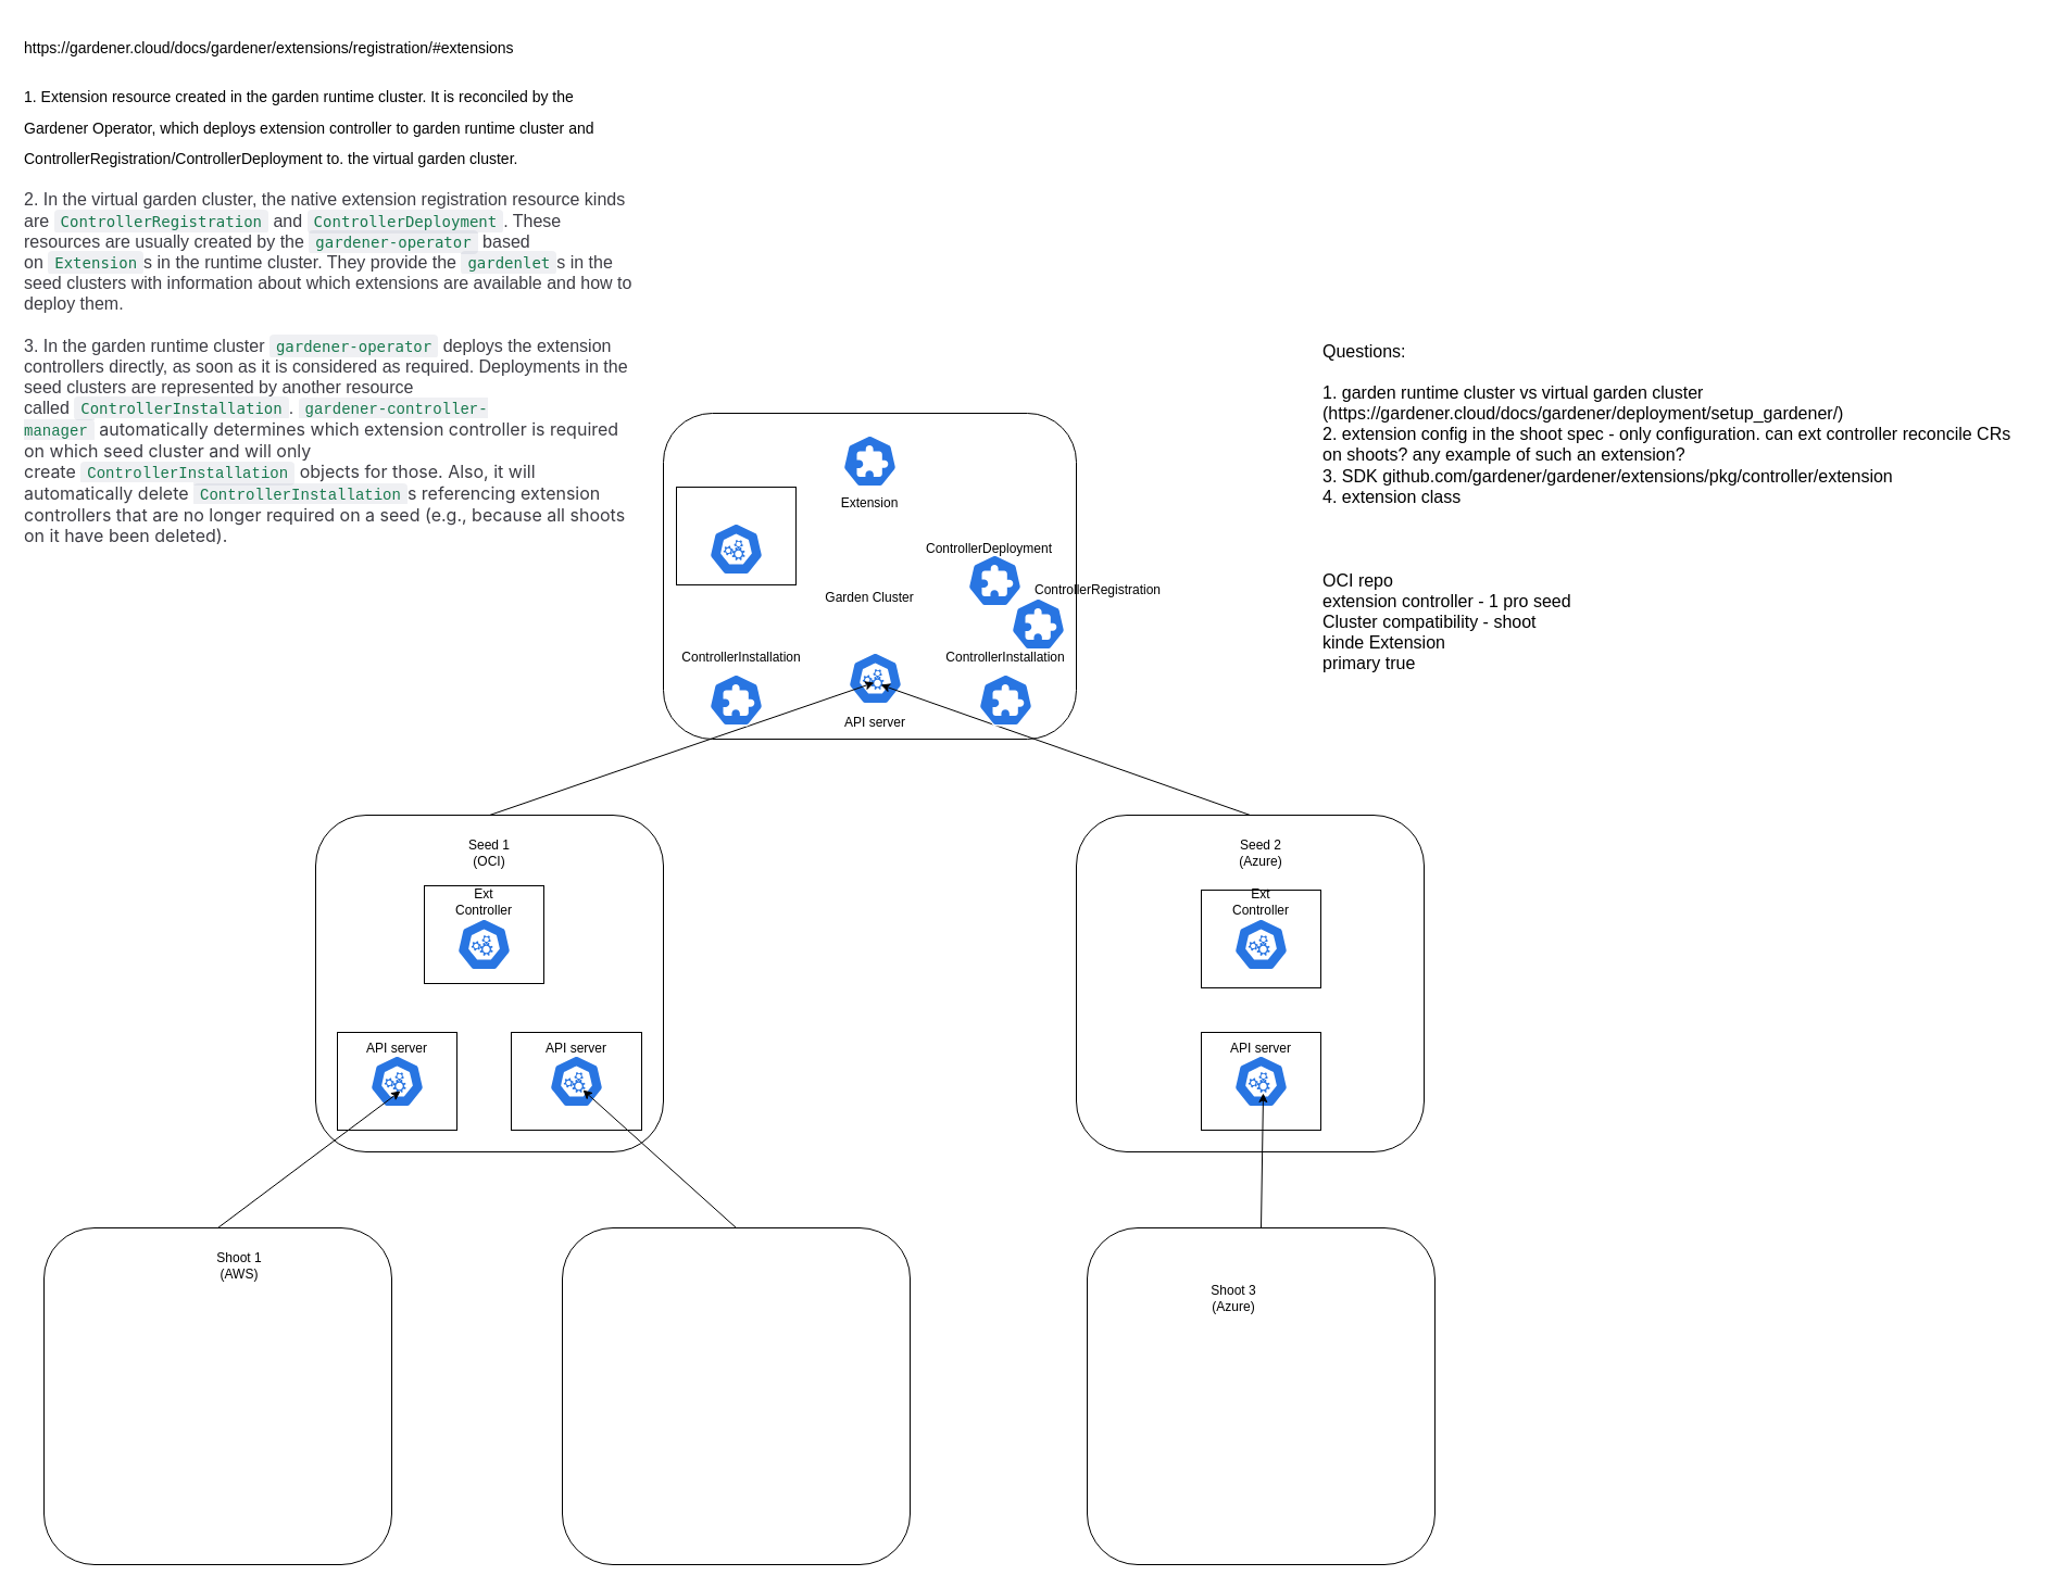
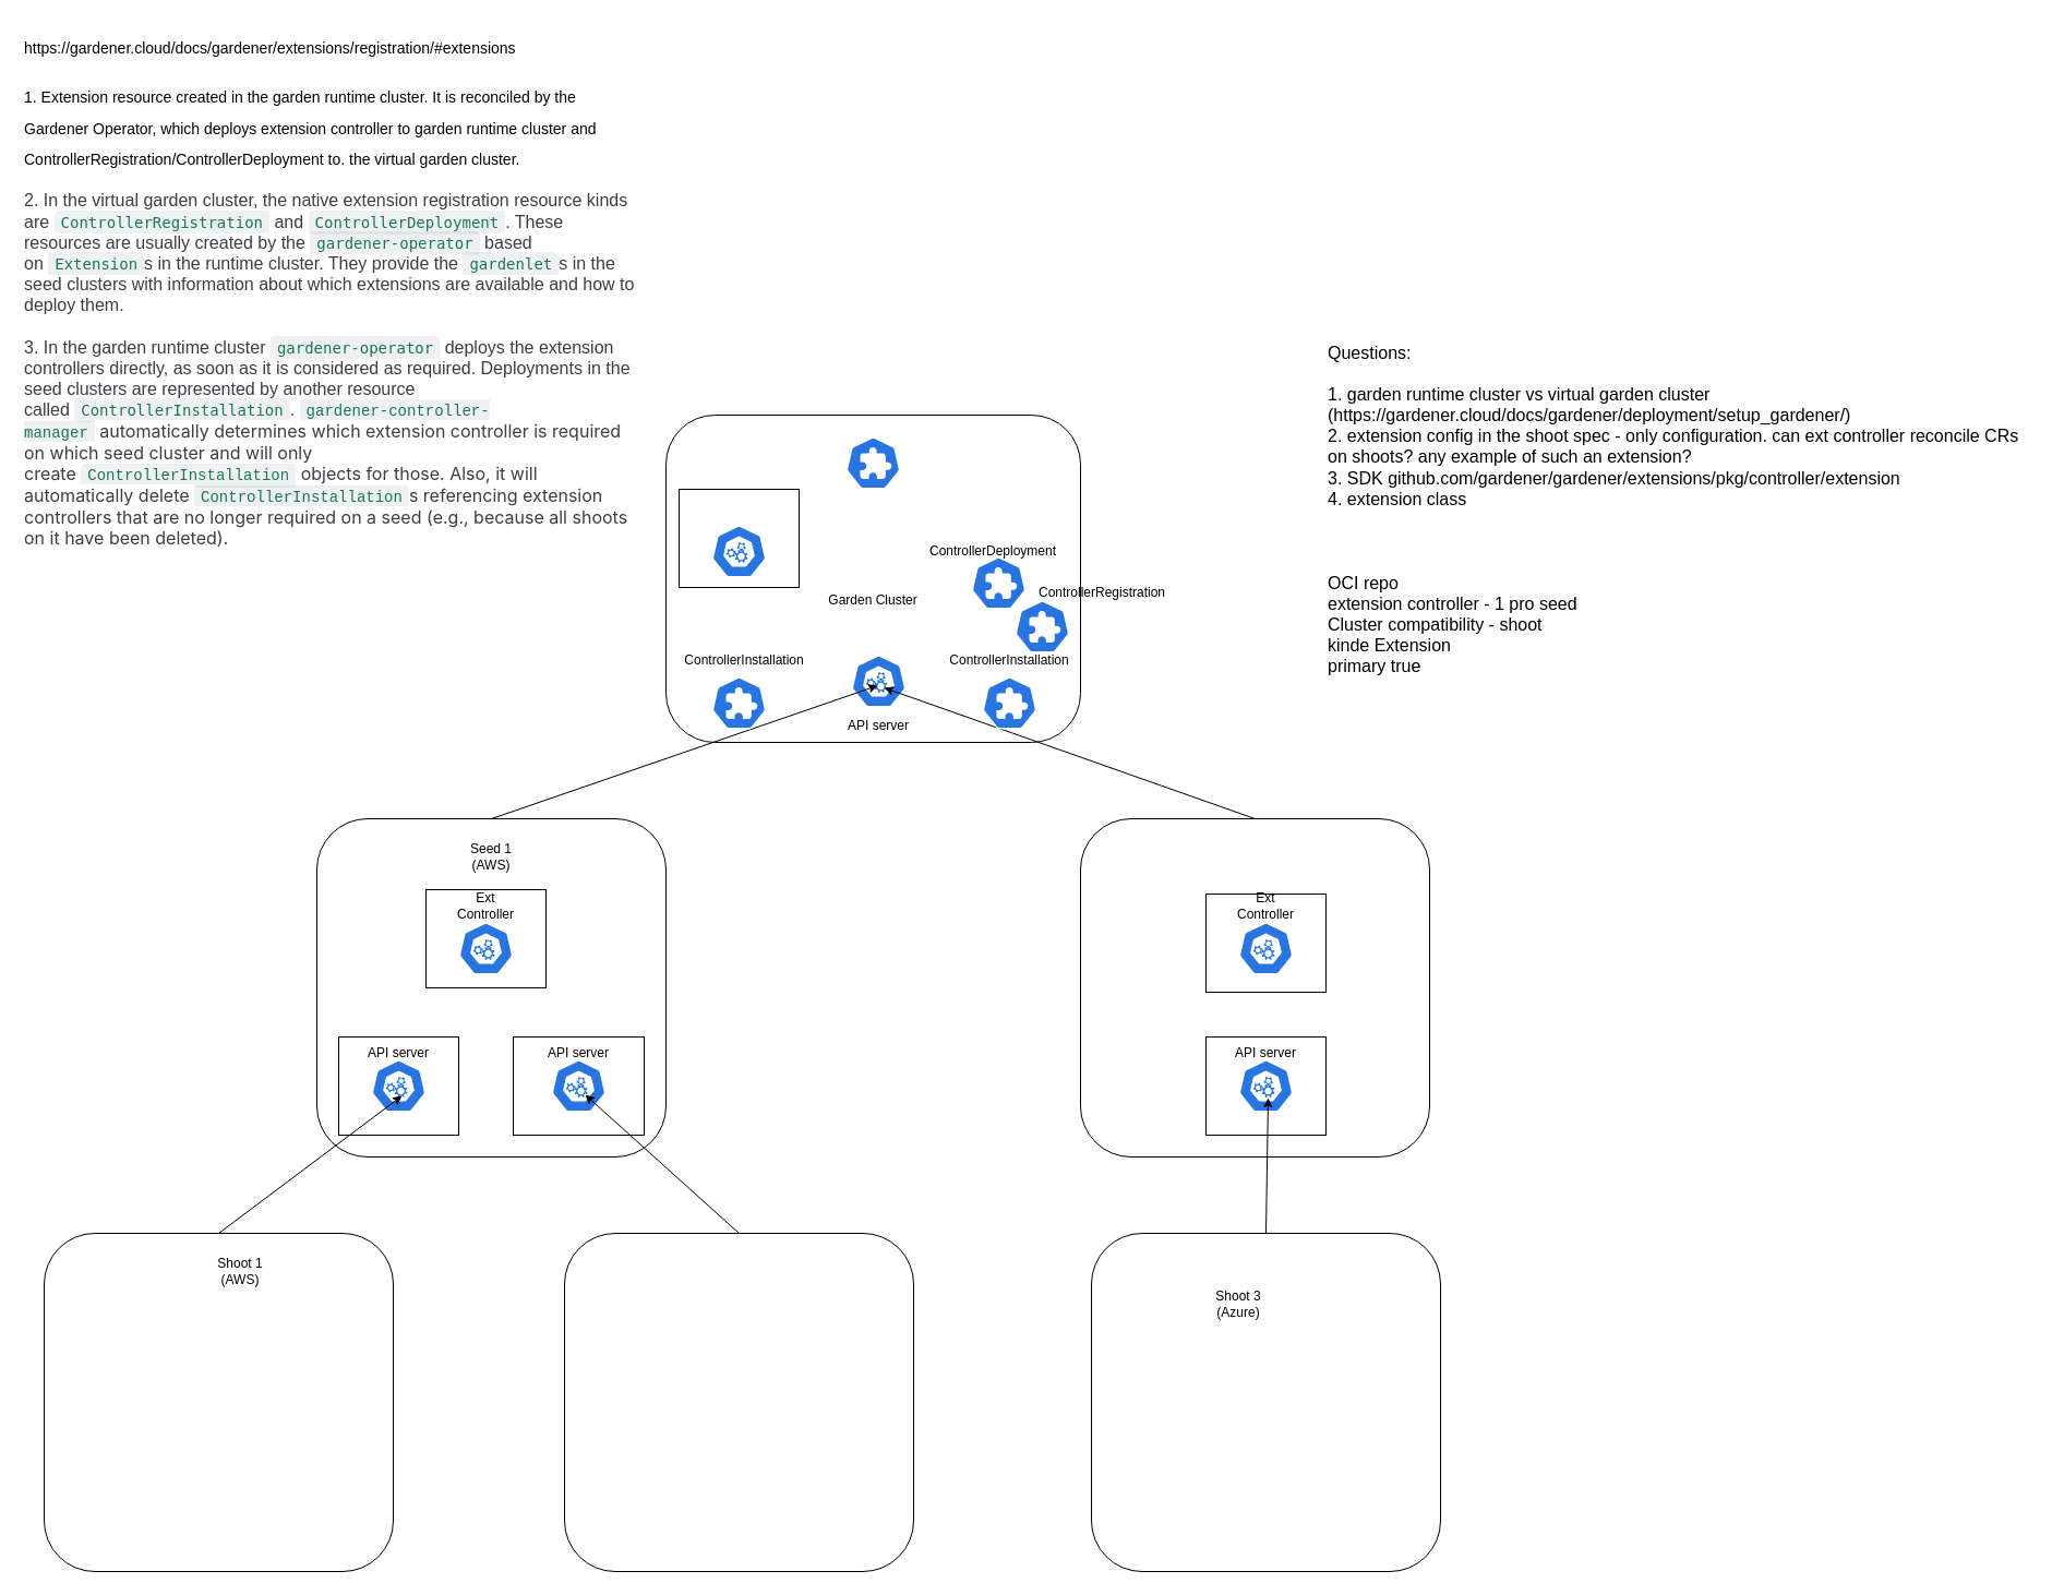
- <mxCell id="26" value="Extension" style="text;html=1;whiteSpace=wrap;strokeColor=none;fillColor=none;align=center;verticalAlign=middle;rounded=0;" parent="1" vertex="1"><mxGeometry x="770" y="448" width="60" height="30" as="geometry" /></mxCell>
- <mxCell id="8" value="Seed 1 (OCI)" style="text;html=1;align=center;verticalAlign=middle;whiteSpace=wrap;rounded=0;" parent="1" vertex="1"><mxGeometry x="420" y="770" width="60" height="30" as="geometry" /></mxCell>
+ <mxCell id="8" value="Seed 1 (AWS)" style="text;html=1;align=center;verticalAlign=middle;whiteSpace=wrap;rounded=0;" parent="1" vertex="1"><mxGeometry x="420" y="770" width="60" height="30" as="geometry" /></mxCell>
- <mxCell id="10" value="Seed 2 (Azure)" style="text;html=1;align=center;verticalAlign=middle;whiteSpace=wrap;rounded=0;" parent="1" vertex="1"><mxGeometry x="1130" y="770" width="60" height="30" as="geometry" /></mxCell>
